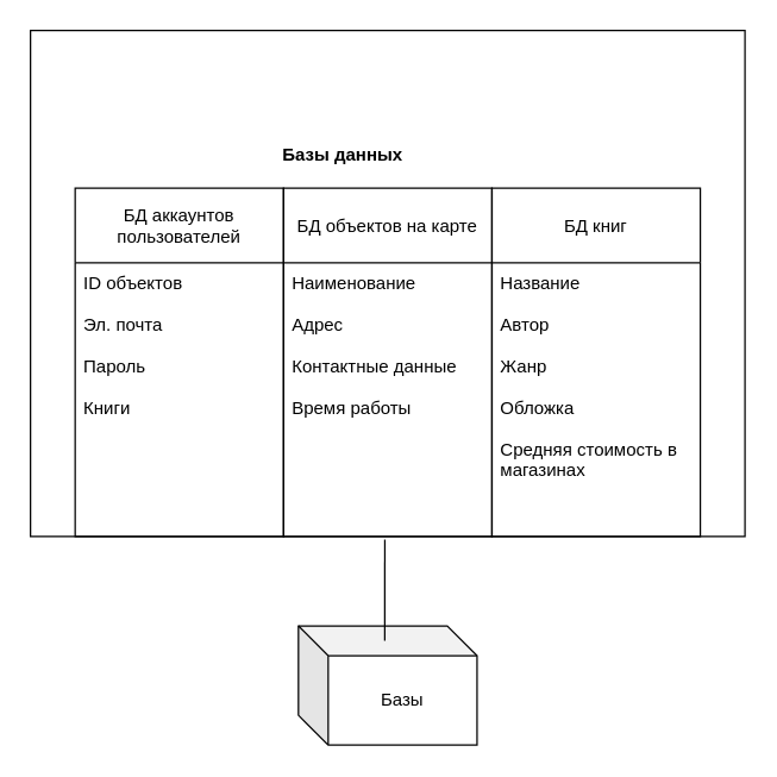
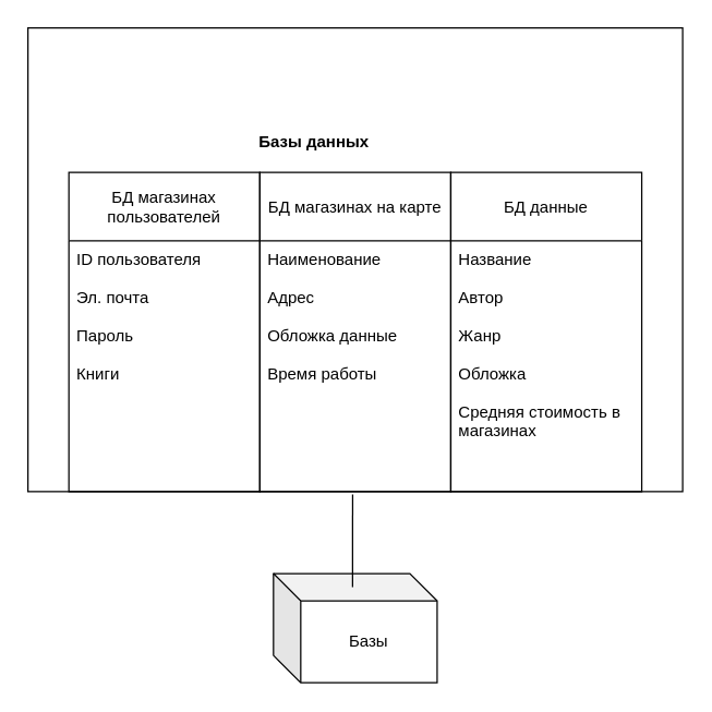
- <mxCell id="3" value="БД аккаунтов&#10;пользователей" style="swimlane;fontStyle=0;childLayout=stackLayout;horizontal=1;startSize=50;fillColor=none;horizontalStack=0;resizeParent=1;resizeParentMax=0;resizeLast=0;collapsible=1;marginBottom=0;" vertex="1" parent="1"><mxGeometry x="50" y="126" width="140" height="234" as="geometry"><mxRectangle x="230" y="260" width="90" height="26" as="alternateBounds" /></mxGeometry></mxCell>
+ <mxCell id="3" value="БД магазинах&#10;пользователей" style="swimlane;fontStyle=0;childLayout=stackLayout;horizontal=1;startSize=50;fillColor=none;horizontalStack=0;resizeParent=1;resizeParentMax=0;resizeLast=0;collapsible=1;marginBottom=0;" vertex="1" parent="1"><mxGeometry x="50" y="126" width="140" height="234" as="geometry"><mxRectangle x="230" y="260" width="90" height="26" as="alternateBounds" /></mxGeometry></mxCell>
- <mxCell id="6" value="&#10;БД объектов на карте&#10;" style="swimlane;fontStyle=0;childLayout=stackLayout;horizontal=1;startSize=50;fillColor=none;horizontalStack=0;resizeParent=1;resizeParentMax=0;resizeLast=0;collapsible=1;marginBottom=0;" vertex="1" parent="1"><mxGeometry x="190" y="126" width="140" height="234" as="geometry"><mxRectangle x="230" y="260" width="90" height="26" as="alternateBounds" /></mxGeometry></mxCell>
+ <mxCell id="6" value="&#10;БД магазинах на карте&#10;" style="swimlane;fontStyle=0;childLayout=stackLayout;horizontal=1;startSize=50;fillColor=none;horizontalStack=0;resizeParent=1;resizeParentMax=0;resizeLast=0;collapsible=1;marginBottom=0;" vertex="1" parent="1"><mxGeometry x="190" y="126" width="140" height="234" as="geometry"><mxRectangle x="230" y="260" width="90" height="26" as="alternateBounds" /></mxGeometry></mxCell>
- <mxCell id="8" value="БД книг" style="swimlane;fontStyle=0;childLayout=stackLayout;horizontal=1;startSize=50;fillColor=none;horizontalStack=0;resizeParent=1;resizeParentMax=0;resizeLast=0;collapsible=1;marginBottom=0;" vertex="1" parent="1"><mxGeometry x="330" y="126" width="140" height="234" as="geometry"><mxRectangle x="230" y="260" width="90" height="26" as="alternateBounds" /></mxGeometry></mxCell>
+ <mxCell id="8" value="БД данные" style="swimlane;fontStyle=0;childLayout=stackLayout;horizontal=1;startSize=50;fillColor=none;horizontalStack=0;resizeParent=1;resizeParentMax=0;resizeLast=0;collapsible=1;marginBottom=0;" vertex="1" parent="1"><mxGeometry x="330" y="126" width="140" height="234" as="geometry"><mxRectangle x="230" y="260" width="90" height="26" as="alternateBounds" /></mxGeometry></mxCell>
- <mxCell id="4" value="ID объектов&#10;&#10;Эл. почта&#10;&#10;Пароль&#10;&#10;Книги&#10;" style="text;strokeColor=none;fillColor=none;align=left;verticalAlign=top;spacingLeft=4;spacingRight=4;overflow=hidden;rotatable=0;points=[[0,0.5],[1,0.5]];portConstraint=eastwest;" vertex="1" parent="3"><mxGeometry y="50" width="140" height="184" as="geometry" /></mxCell>
+ <mxCell id="4" value="ID пользователя&#10;&#10;Эл. почта&#10;&#10;Пароль&#10;&#10;Книги&#10;" style="text;strokeColor=none;fillColor=none;align=left;verticalAlign=top;spacingLeft=4;spacingRight=4;overflow=hidden;rotatable=0;points=[[0,0.5],[1,0.5]];portConstraint=eastwest;" vertex="1" parent="3"><mxGeometry y="50" width="140" height="184" as="geometry" /></mxCell>
- <mxCell id="7" value="Наименование&#10;&#10;Адрес&#10;&#10;Контактные данные&#10;&#10;Время работы&#10;" style="text;strokeColor=none;fillColor=none;align=left;verticalAlign=top;spacingLeft=4;spacingRight=4;overflow=hidden;rotatable=0;points=[[0,0.5],[1,0.5]];portConstraint=eastwest;" vertex="1" parent="6"><mxGeometry y="50" width="140" height="184" as="geometry" /></mxCell>
+ <mxCell id="7" value="Наименование&#10;&#10;Адрес&#10;&#10;Обложка данные&#10;&#10;Время работы&#10;" style="text;strokeColor=none;fillColor=none;align=left;verticalAlign=top;spacingLeft=4;spacingRight=4;overflow=hidden;rotatable=0;points=[[0,0.5],[1,0.5]];portConstraint=eastwest;" vertex="1" parent="6"><mxGeometry y="50" width="140" height="184" as="geometry" /></mxCell>
